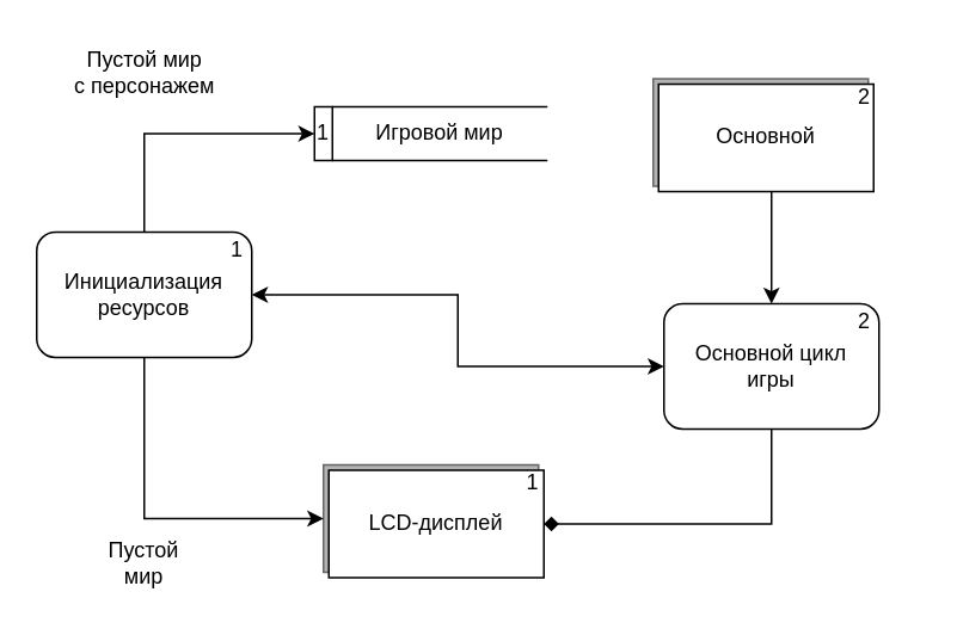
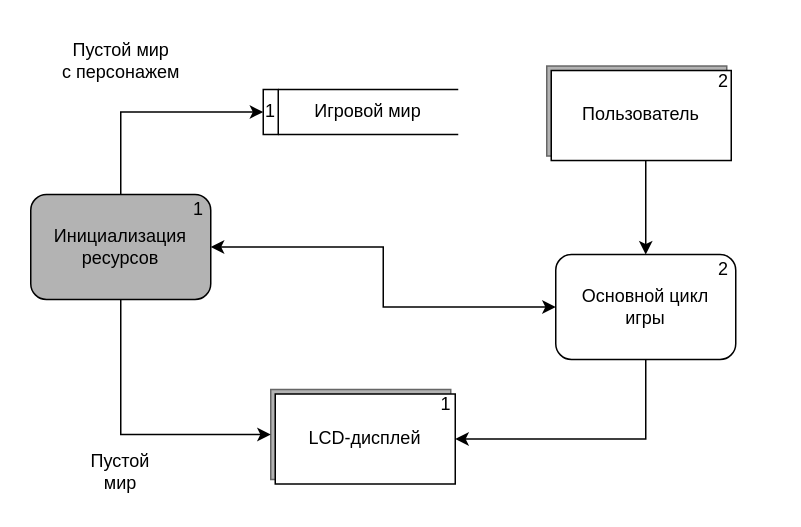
- <mxCell id="13" value="Основной" style="rounded=0;whiteSpace=wrap;html=1;" vertex="1" parent="1"><mxGeometry x="367" y="46.35" width="120" height="60" as="geometry" /></mxCell>
+ <mxCell id="13" value="Пользователь" style="rounded=0;whiteSpace=wrap;html=1;" vertex="1" parent="1"><mxGeometry x="367" y="46.35" width="120" height="60" as="geometry" /></mxCell>
- <mxCell id="6" value="Инициализация ресурсов" style="rounded=1;whiteSpace=wrap;html=1;" parent="1" vertex="1"><mxGeometry x="20" y="129" width="120" height="70" as="geometry" /></mxCell>
+ <mxCell id="6" value="Инициализация ресурсов" style="rounded=1;whiteSpace=wrap;html=1;fillColor=#b3b3b3;" parent="1" vertex="1"><mxGeometry x="20" y="129" width="120" height="70" as="geometry" /></mxCell>
- <mxCell id="15" style="edgeStyle=orthogonalEdgeStyle;rounded=0;orthogonalLoop=1;jettySize=auto;html=1;exitX=0.5;exitY=1;exitDx=0;exitDy=0;entryX=1;entryY=0.5;entryDx=0;entryDy=0;endArrow=diamond;" edge="1" parent="1" source="16" target="3"><mxGeometry relative="1" as="geometry" /></mxCell>
+ <mxCell id="15" style="edgeStyle=orthogonalEdgeStyle;rounded=0;orthogonalLoop=1;jettySize=auto;html=1;exitX=0.5;exitY=1;exitDx=0;exitDy=0;entryX=1;entryY=0.5;entryDx=0;entryDy=0;" edge="1" parent="1" source="16" target="3"><mxGeometry relative="1" as="geometry" /></mxCell>
